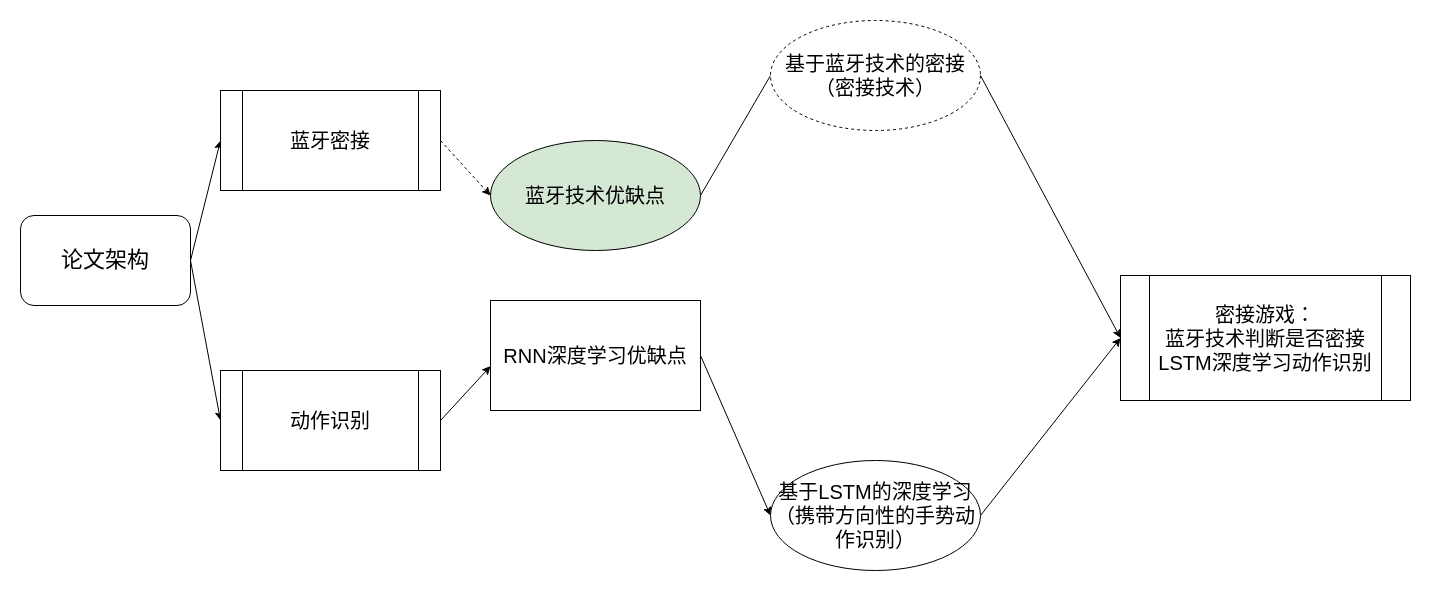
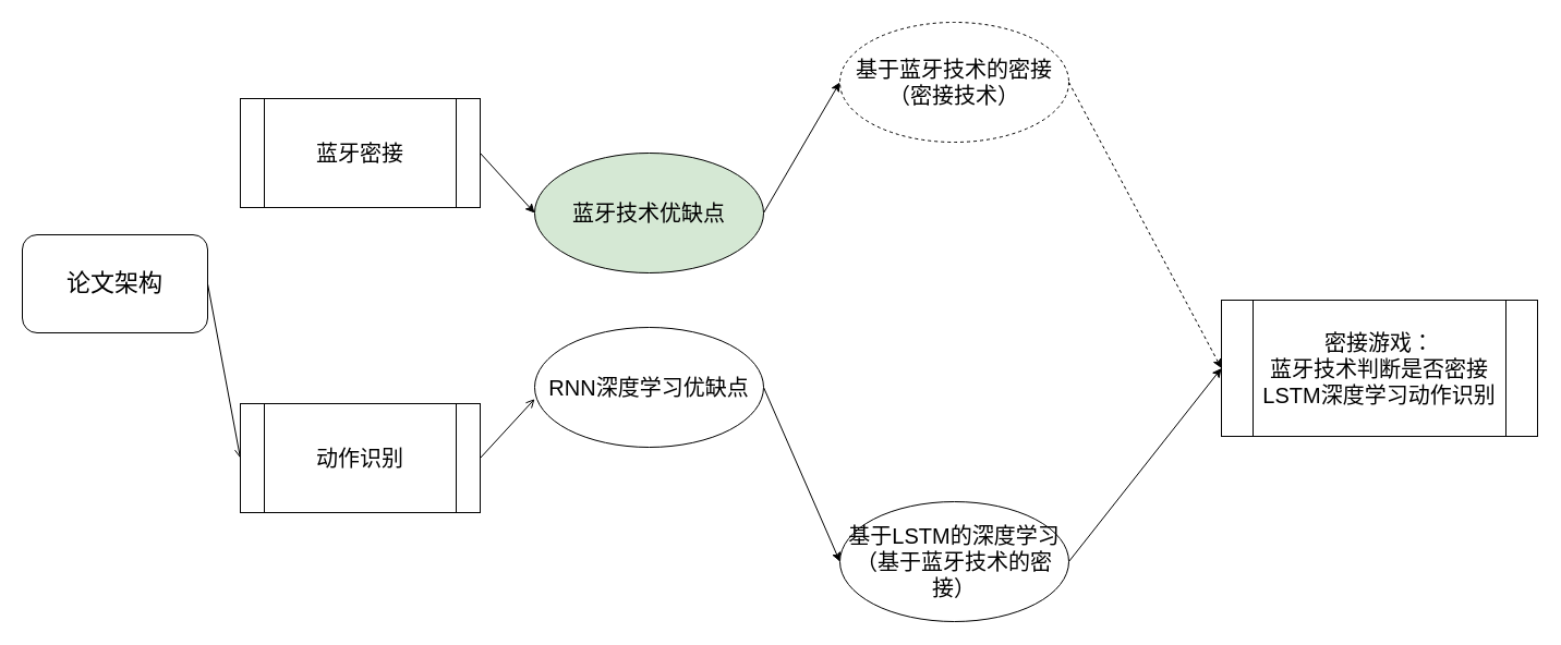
- <mxCell id="6" style="edgeStyle=none;rounded=0;orthogonalLoop=1;jettySize=auto;html=1;exitX=1;exitY=0.5;exitDx=0;exitDy=0;entryX=0;entryY=0.5;entryDx=0;entryDy=0;endArrow=none;" parent="1" source="11" target="13" edge="1"><mxGeometry relative="1" as="geometry" /></mxCell>
+ <mxCell id="6" style="edgeStyle=none;rounded=0;orthogonalLoop=1;jettySize=auto;html=1;exitX=1;exitY=0.5;exitDx=0;exitDy=0;entryX=0;entryY=0.5;entryDx=0;entryDy=0;" parent="1" source="11" target="13" edge="1"><mxGeometry relative="1" as="geometry" /></mxCell>
- <mxCell id="5" style="edgeStyle=none;rounded=0;orthogonalLoop=1;jettySize=auto;html=1;exitX=1;exitY=0.5;exitDx=0;exitDy=0;entryX=0;entryY=0.5;entryDx=0;entryDy=0;dashed=1;" parent="1" source="7" target="11" edge="1"><mxGeometry relative="1" as="geometry" /></mxCell>
+ <mxCell id="5" style="edgeStyle=none;rounded=0;orthogonalLoop=1;jettySize=auto;html=1;exitX=1;exitY=0.5;exitDx=0;exitDy=0;entryX=0;entryY=0.5;entryDx=0;entryDy=0;" parent="1" source="7" target="11" edge="1"><mxGeometry relative="1" as="geometry" /></mxCell>
- <mxCell id="2" style="rounded=0;orthogonalLoop=1;jettySize=auto;html=1;exitX=1;exitY=0.5;exitDx=0;exitDy=0;entryX=0;entryY=0.5;entryDx=0;entryDy=0;" parent="1" source="4" target="7" edge="1"><mxGeometry relative="1" as="geometry" /></mxCell>
- <mxCell id="12" style="edgeStyle=none;rounded=0;orthogonalLoop=1;jettySize=auto;html=1;exitX=1;exitY=0.5;exitDx=0;exitDy=0;entryX=0;entryY=0.5;entryDx=0;entryDy=0;" parent="1" source="13" target="17" edge="1"><mxGeometry relative="1" as="geometry"><mxPoint x="1090" y="250" as="targetPoint" /></mxGeometry></mxCell>
+ <mxCell id="12" style="edgeStyle=none;rounded=0;orthogonalLoop=1;jettySize=auto;html=1;exitX=1;exitY=0.5;exitDx=0;exitDy=0;entryX=0;entryY=0.5;entryDx=0;entryDy=0;dashed=1;" parent="1" source="13" target="17" edge="1"><mxGeometry relative="1" as="geometry"><mxPoint x="1090" y="250" as="targetPoint" /></mxGeometry></mxCell>
- <mxCell id="14" value="&lt;span style=&quot;font-size: 20px&quot;&gt;RNN深度学习优缺点&lt;/span&gt;" style="whiteSpace=wrap;html=1;rounded=0;" parent="1" vertex="1"><mxGeometry x="490" y="300" width="210" height="110" as="geometry" /></mxCell>
+ <mxCell id="14" value="&lt;span style=&quot;font-size: 20px&quot;&gt;RNN深度学习优缺点&lt;/span&gt;" style="ellipse;whiteSpace=wrap;html=1;" parent="1" vertex="1"><mxGeometry x="490" y="300" width="210" height="110" as="geometry" /></mxCell>
- <mxCell id="8" style="edgeStyle=none;rounded=0;orthogonalLoop=1;jettySize=auto;html=1;exitX=1;exitY=0.5;exitDx=0;exitDy=0;entryX=0;entryY=0.597;entryDx=0;entryDy=0;entryPerimeter=0;" parent="1" source="10" target="14" edge="1"><mxGeometry relative="1" as="geometry" /></mxCell>
+ <mxCell id="8" style="edgeStyle=none;rounded=0;orthogonalLoop=1;jettySize=auto;html=1;exitX=1;exitY=0.5;exitDx=0;exitDy=0;entryX=0;entryY=0.597;entryDx=0;entryDy=0;entryPerimeter=0;endArrow=open;" parent="1" source="10" target="14" edge="1"><mxGeometry relative="1" as="geometry" /></mxCell>
- <mxCell id="3" style="rounded=0;orthogonalLoop=1;jettySize=auto;html=1;exitX=1;exitY=0.5;exitDx=0;exitDy=0;entryX=0;entryY=0.5;entryDx=0;entryDy=0;" parent="1" source="4" target="10" edge="1"><mxGeometry relative="1" as="geometry" /></mxCell>
+ <mxCell id="3" style="rounded=0;orthogonalLoop=1;jettySize=auto;html=1;exitX=1;exitY=0.5;exitDx=0;exitDy=0;entryX=0;entryY=0.5;entryDx=0;entryDy=0;endArrow=open;" parent="1" source="4" target="10" edge="1"><mxGeometry relative="1" as="geometry" /></mxCell>
- <mxCell id="16" value="&lt;span style=&quot;font-size: 20px&quot;&gt;基于LSTM的深度学习&lt;br&gt;（携带方向性的手势动作识别）&lt;br&gt;&lt;/span&gt;" style="ellipse;whiteSpace=wrap;html=1;" parent="1" vertex="1"><mxGeometry x="770" y="460" width="210" height="110" as="geometry" /></mxCell>
+ <mxCell id="16" value="&lt;span style=&quot;font-size: 20px&quot;&gt;基于LSTM的深度学习&lt;br&gt;（基于蓝牙技术的密接）&lt;br&gt;&lt;/span&gt;" style="ellipse;whiteSpace=wrap;html=1;" parent="1" vertex="1"><mxGeometry x="770" y="460" width="210" height="110" as="geometry" /></mxCell>
